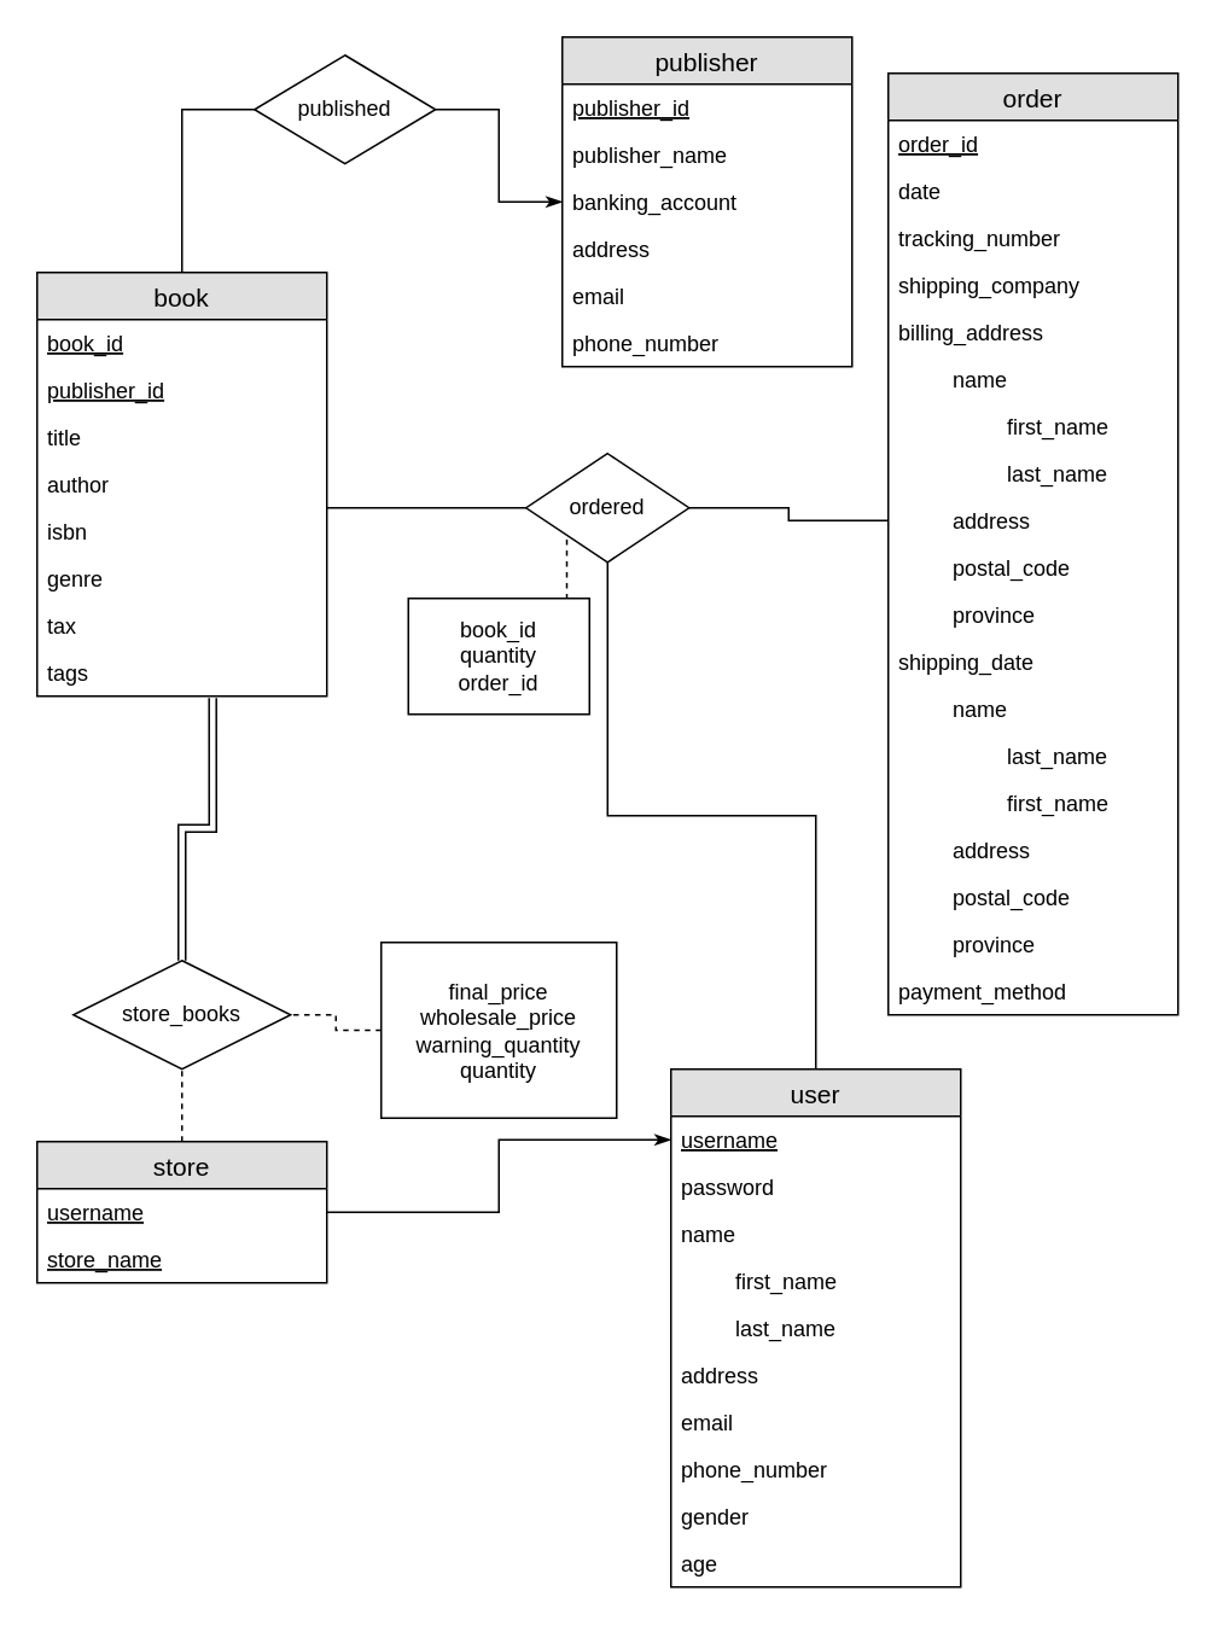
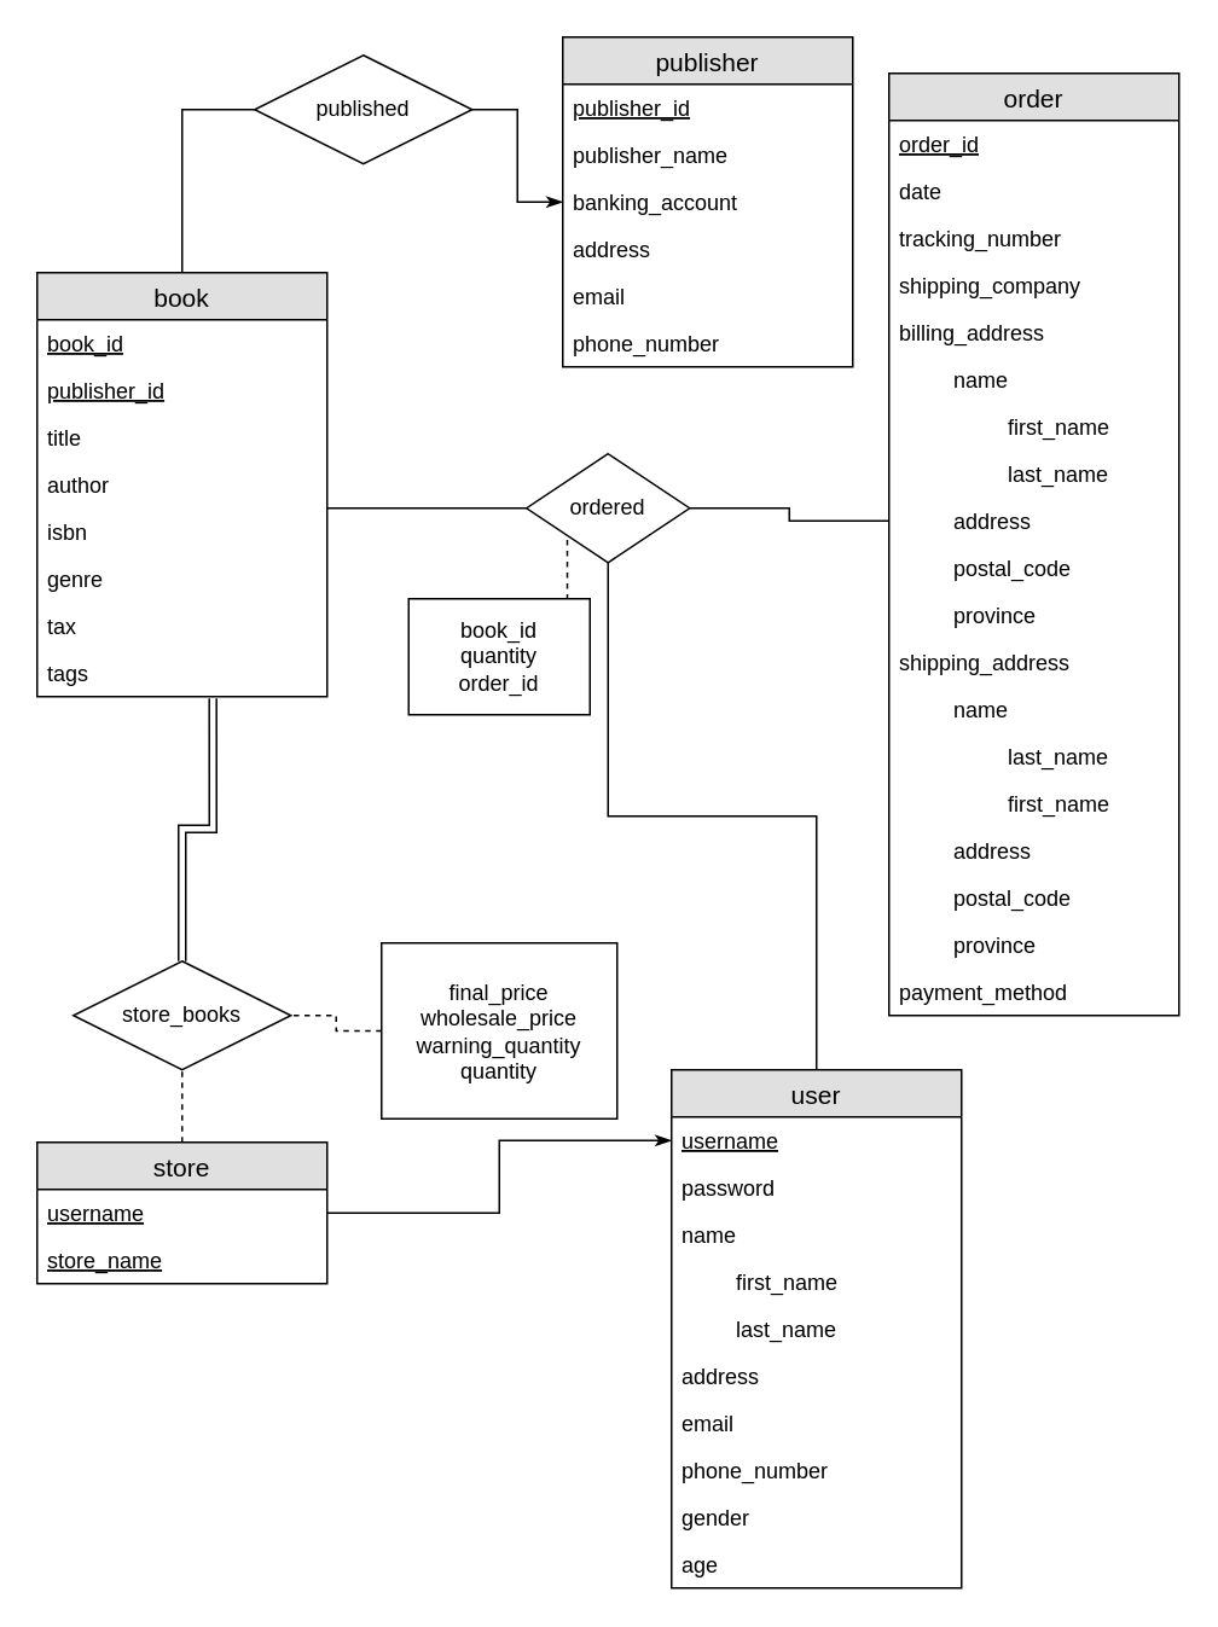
- <mxCell id="69" value="published" style="shape=rhombus;perimeter=rhombusPerimeter;whiteSpace=wrap;html=1;align=center;strokeColor=#000000;" vertex="1" parent="1"><mxGeometry x="140" y="30" width="100" height="60" as="geometry" /></mxCell>
+ <mxCell id="69" value="published" style="shape=rhombus;perimeter=rhombusPerimeter;whiteSpace=wrap;html=1;align=center;strokeColor=#000000;" vertex="1" parent="1"><mxGeometry x="140" y="30" width="120" height="60" as="geometry" /></mxCell>
- <mxCell id="49" value="shipping_date" style="text;strokeColor=none;fillColor=none;spacingLeft=4;spacingRight=4;overflow=hidden;rotatable=0;points=[[0,0.5],[1,0.5]];portConstraint=eastwest;fontSize=12;" vertex="1" parent="31"><mxGeometry y="312" width="160" height="26" as="geometry" /></mxCell>
+ <mxCell id="49" value="shipping_address" style="text;strokeColor=none;fillColor=none;spacingLeft=4;spacingRight=4;overflow=hidden;rotatable=0;points=[[0,0.5],[1,0.5]];portConstraint=eastwest;fontSize=12;" vertex="1" parent="31"><mxGeometry y="312" width="160" height="26" as="geometry" /></mxCell>
